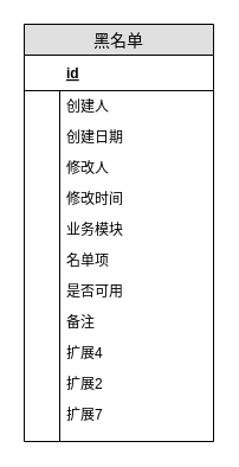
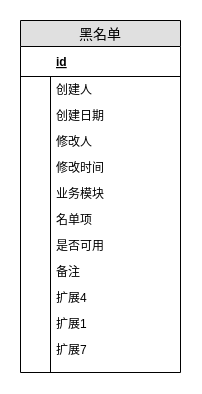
- <mxCell id="22" value="扩展2" style="shape=partialRectangle;top=0;left=0;right=0;bottom=0;align=left;verticalAlign=top;fillColor=none;spacingLeft=34;spacingRight=4;overflow=hidden;rotatable=0;points=[[0,0.5],[1,0.5]];portConstraint=eastwest;dropTarget=0;fontSize=12;" vertex="1" parent="2"><mxGeometry y="290" width="160" height="26" as="geometry" /></mxCell>
+ <mxCell id="22" value="扩展1" style="shape=partialRectangle;top=0;left=0;right=0;bottom=0;align=left;verticalAlign=top;fillColor=none;spacingLeft=34;spacingRight=4;overflow=hidden;rotatable=0;points=[[0,0.5],[1,0.5]];portConstraint=eastwest;dropTarget=0;fontSize=12;" vertex="1" parent="2"><mxGeometry y="290" width="160" height="26" as="geometry" /></mxCell>
